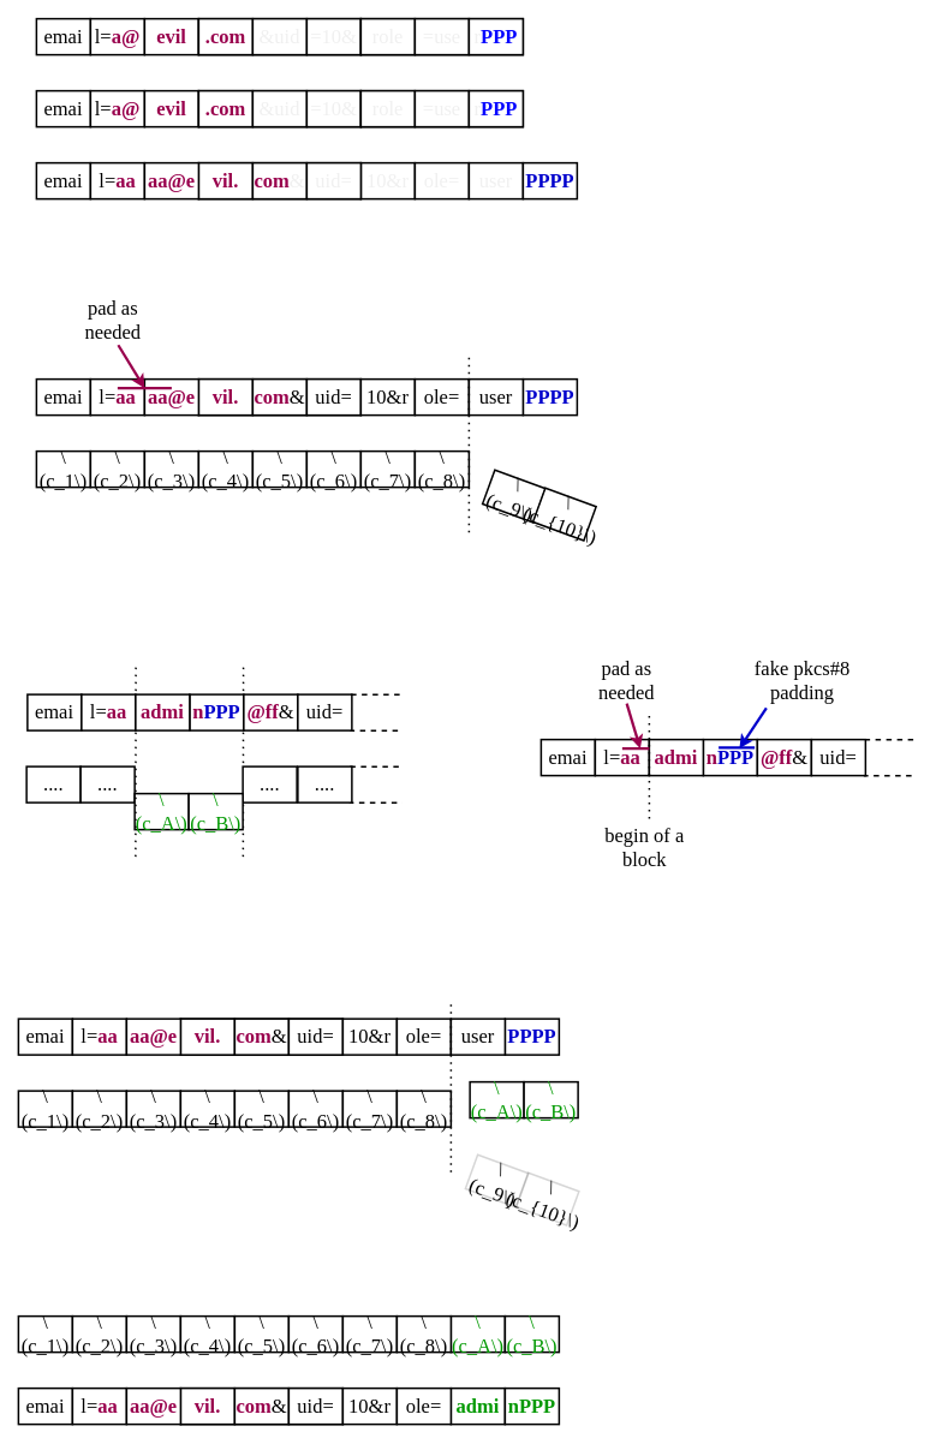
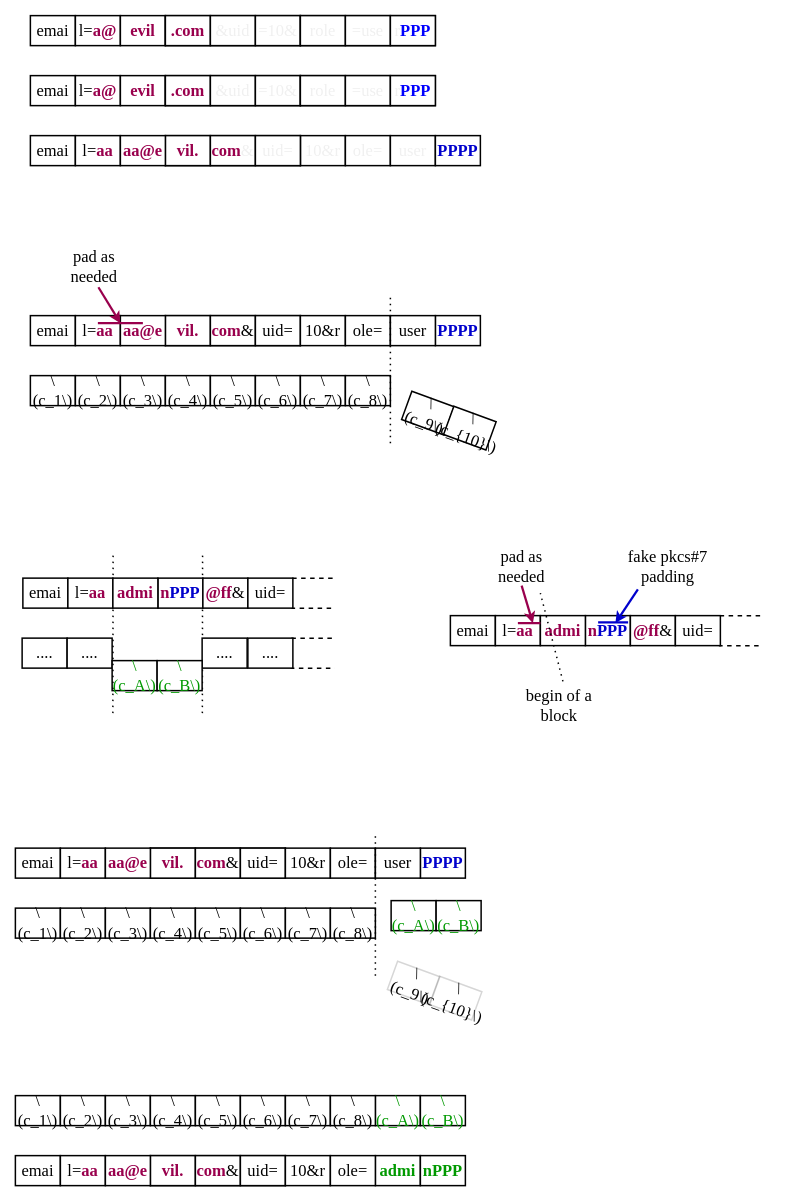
- <mxCell id="93" value="fake pkcs#8&lt;br&gt;padding" style="text;html=1;strokeColor=none;fillColor=none;align=center;verticalAlign=middle;whiteSpace=wrap;rounded=0;strokeWidth=2;fontFamily=Source Code Pro;fontSource=https%3A%2F%2Ffonts.googleapis.com%2Fcss%3Ffamily%3DSource%2BCode%2BPro;fontSize=22;fontColor=default;" vertex="1" parent="1"><mxGeometry x="810" y="725" width="160" height="60" as="geometry" /></mxCell>
+ <mxCell id="93" value="fake pkcs#7&lt;br&gt;padding" style="text;html=1;strokeColor=none;fillColor=none;align=center;verticalAlign=middle;whiteSpace=wrap;rounded=0;strokeWidth=2;fontFamily=Source Code Pro;fontSource=https%3A%2F%2Ffonts.googleapis.com%2Fcss%3Ffamily%3DSource%2BCode%2BPro;fontSize=22;fontColor=default;" vertex="1" parent="1"><mxGeometry x="810" y="725" width="160" height="60" as="geometry" /></mxCell>
- <mxCell id="60" value="begin of a block" style="text;html=1;strokeColor=none;fillColor=none;align=center;verticalAlign=middle;whiteSpace=wrap;rounded=0;strokeWidth=2;fontFamily=Source Code Pro;fontSource=https%3A%2F%2Ffonts.googleapis.com%2Fcss%3Ffamily%3DSource%2BCode%2BPro;fontSize=22;fontColor=default;" vertex="1" parent="1"><mxGeometry x="650" y="910" width="130" height="60" as="geometry" /></mxCell>
+ <mxCell id="60" value="begin of a block" style="text;html=1;strokeColor=none;fillColor=none;align=center;verticalAlign=middle;whiteSpace=wrap;rounded=0;strokeWidth=2;fontFamily=Source Code Pro;fontSource=https%3A%2F%2Ffonts.googleapis.com%2Fcss%3Ffamily%3DSource%2BCode%2BPro;fontSize=22;fontColor=default;" vertex="1" parent="1"><mxGeometry x="680" y="910" width="130" height="60" as="geometry" /></mxCell>
